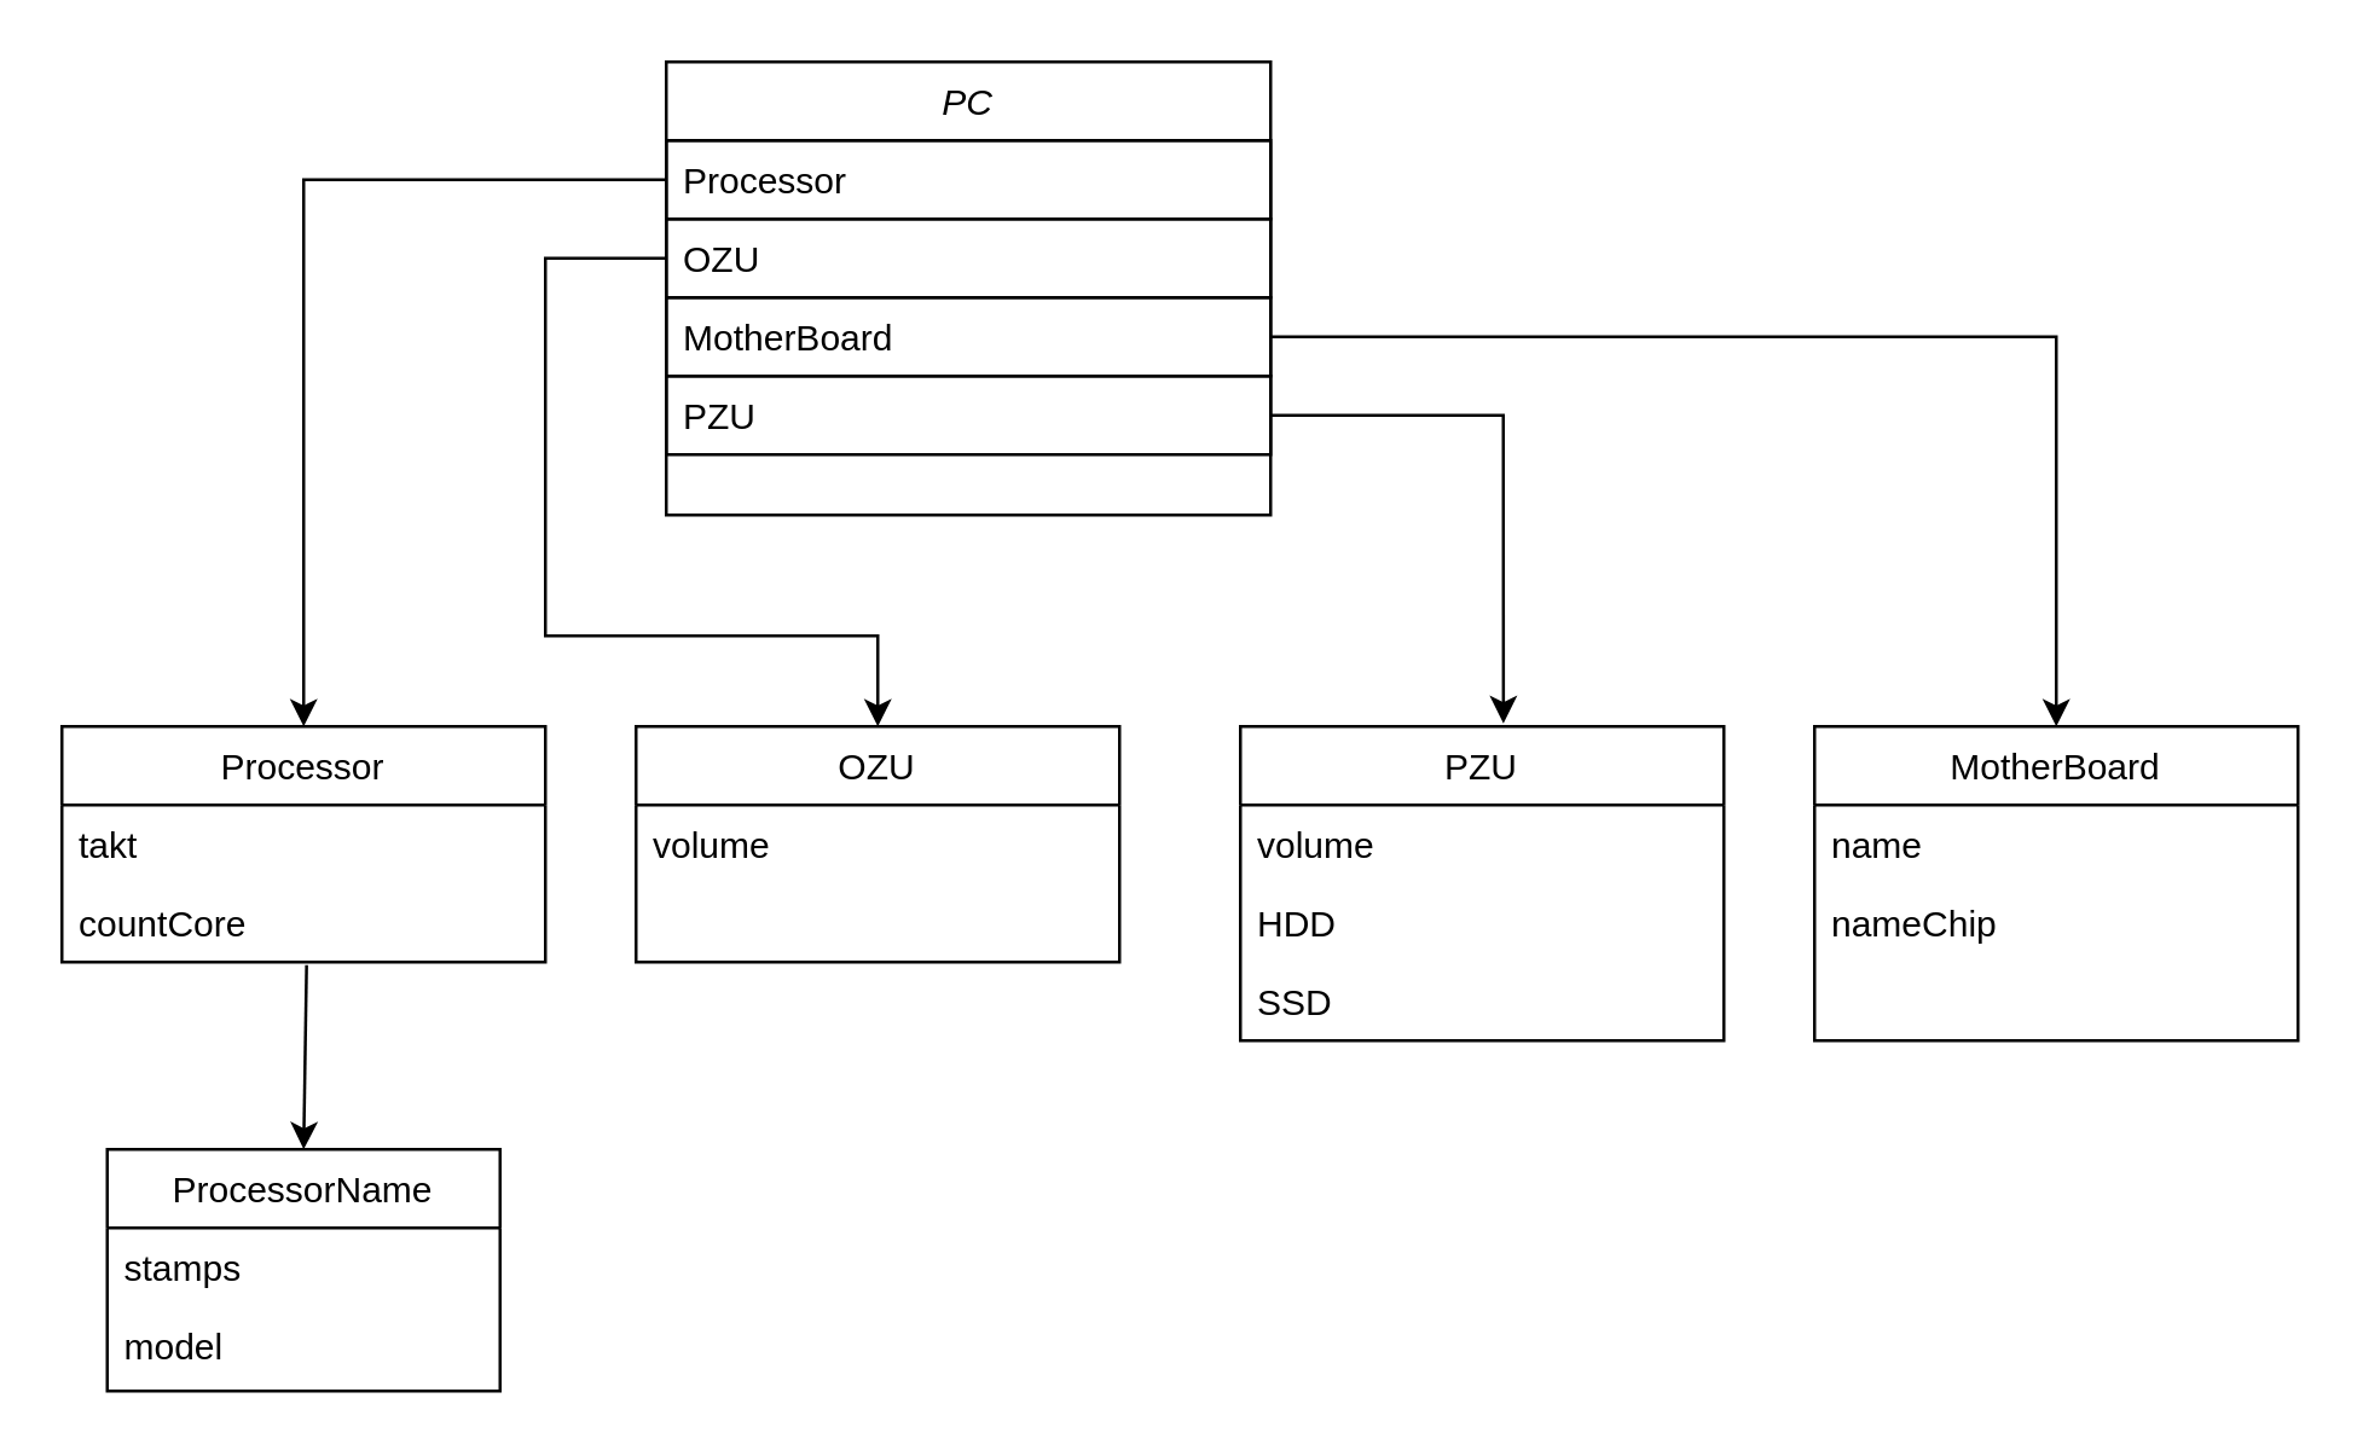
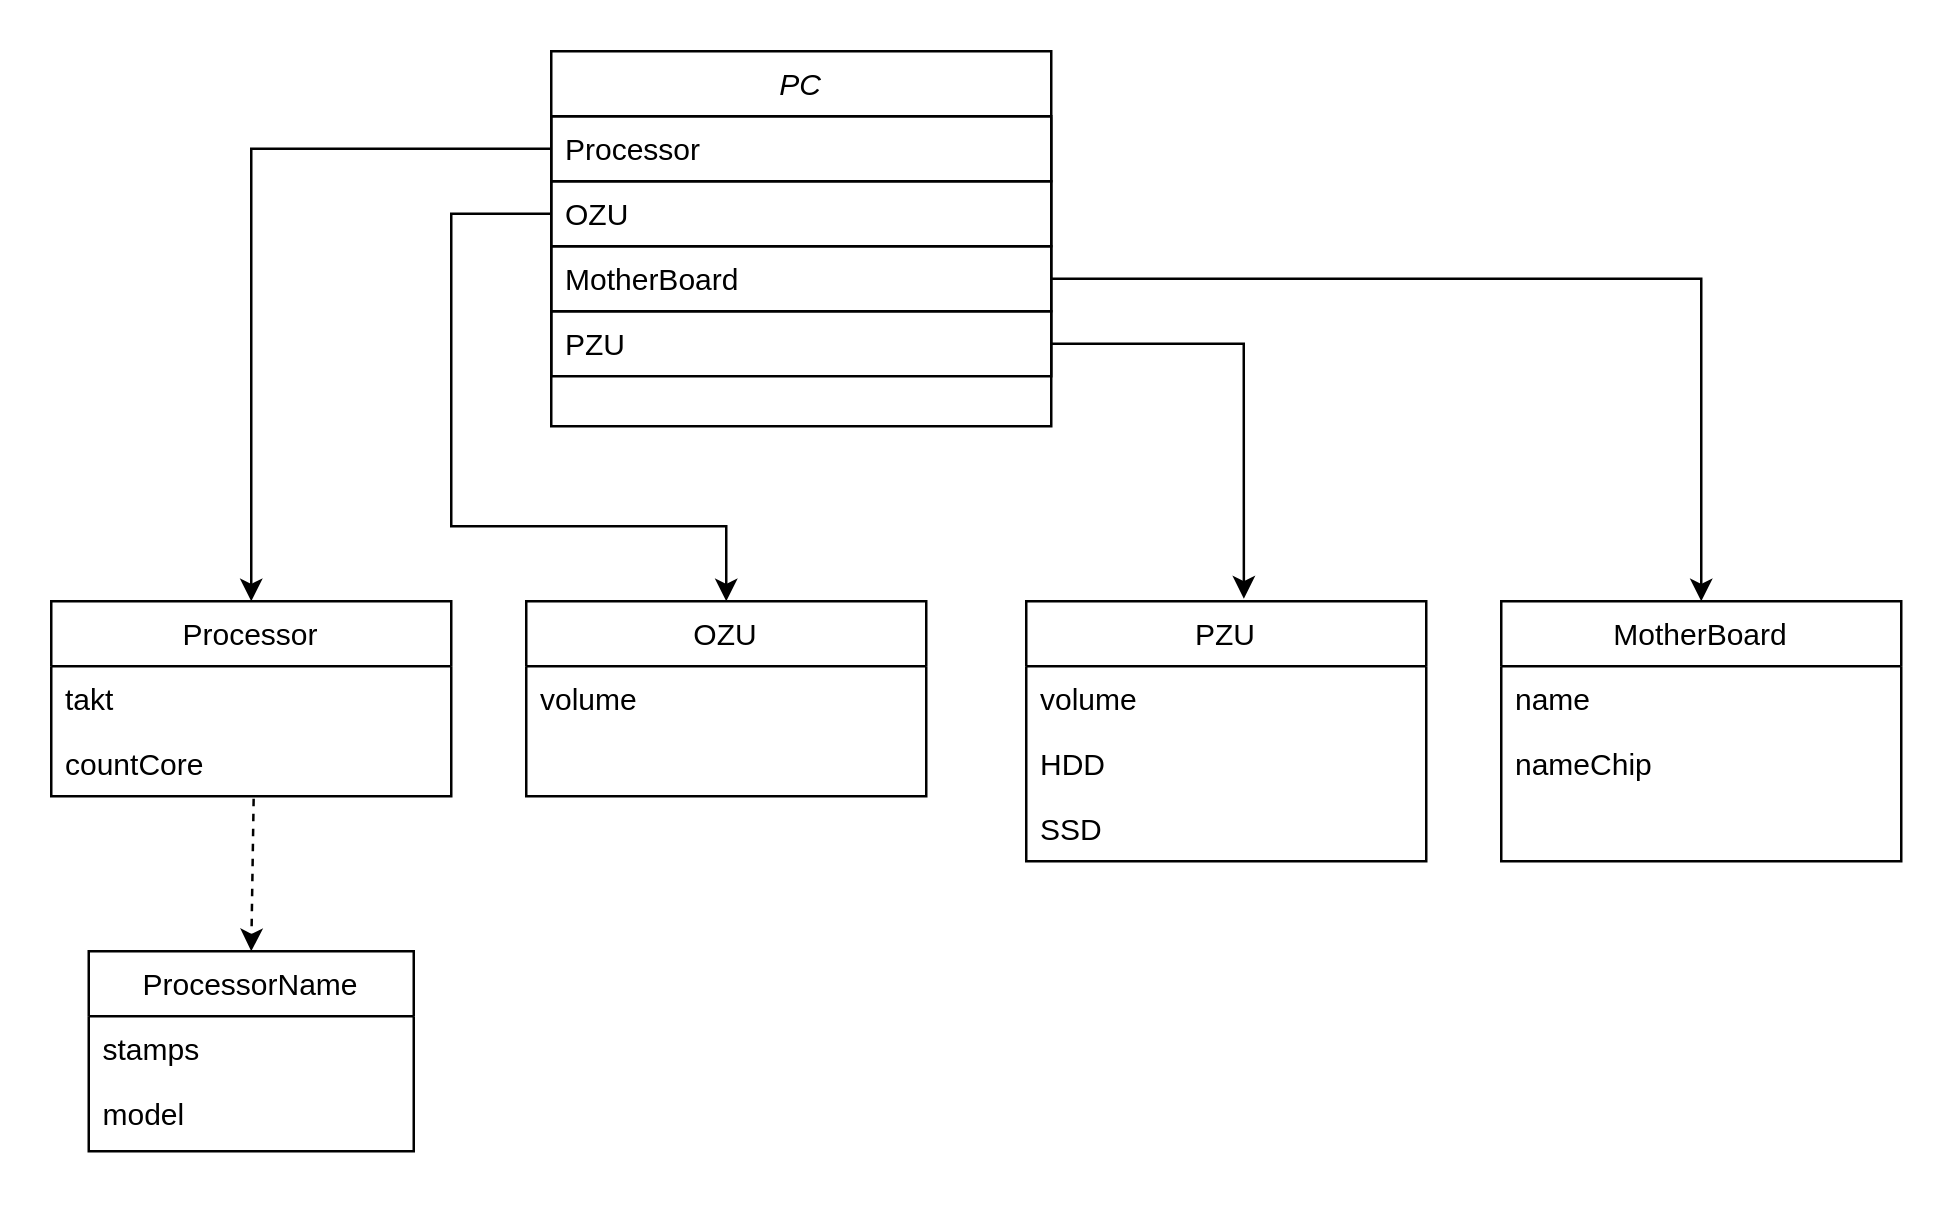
- <mxCell id="23" value="" style="endArrow=classic;html=1;rounded=0;exitX=0.506;exitY=1.038;exitDx=0;exitDy=0;exitPerimeter=0;entryX=0.5;entryY=0;entryDx=0;entryDy=0;" edge="1" parent="1" source="12" target="7"><mxGeometry width="50" height="50" relative="1" as="geometry"><mxPoint x="370" y="360" as="sourcePoint" /><mxPoint x="420" y="310" as="targetPoint" /><Array as="points" /></mxGeometry></mxCell>
+ <mxCell id="23" value="" style="endArrow=classic;html=1;rounded=0;exitX=0.506;exitY=1.038;exitDx=0;exitDy=0;exitPerimeter=0;entryX=0.5;entryY=0;entryDx=0;entryDy=0;dashed=1;" edge="1" parent="1" source="12" target="7"><mxGeometry width="50" height="50" relative="1" as="geometry"><mxPoint x="370" y="360" as="sourcePoint" /><mxPoint x="420" y="310" as="targetPoint" /><Array as="points" /></mxGeometry></mxCell>
